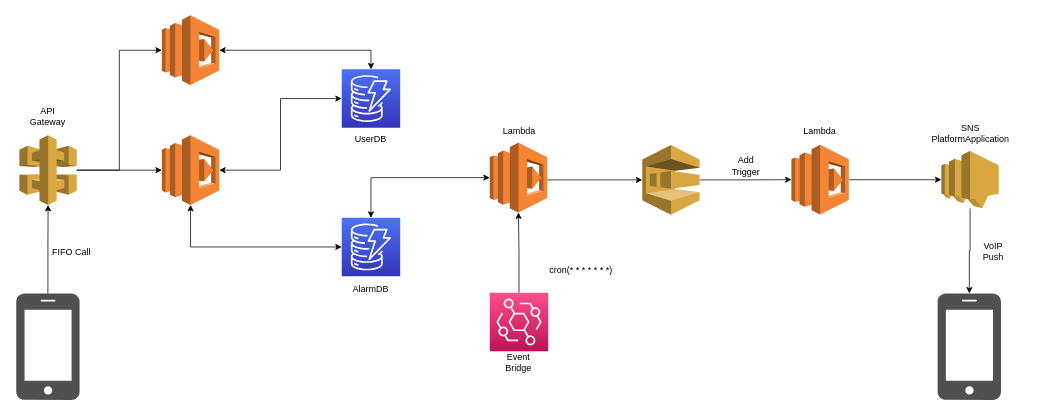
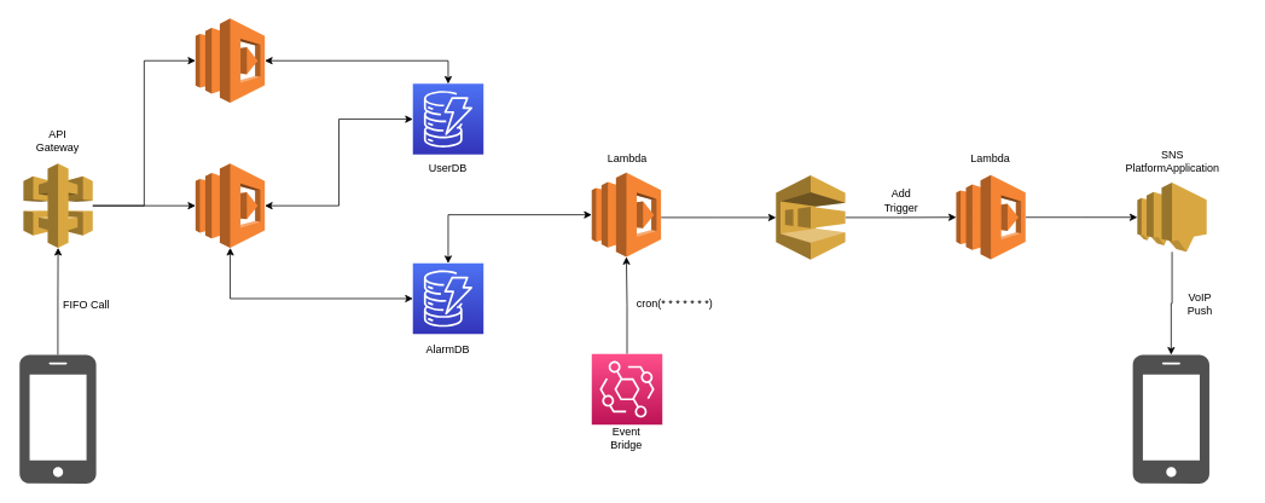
- <mxCell id="31" value="cron(* * * * * * *)" style="text;html=1;strokeColor=none;fillColor=none;align=center;verticalAlign=middle;whiteSpace=wrap;rounded=0;" parent="1" vertex="1"><mxGeometry x="725" y="345" width="99" height="30" as="geometry" /></mxCell>
+ <mxCell id="31" value="cron(* * * * * * *)" style="text;html=1;strokeColor=none;fillColor=none;align=center;verticalAlign=middle;whiteSpace=wrap;rounded=0;" parent="1" vertex="1"><mxGeometry x="695" y="320" width="99" height="30" as="geometry" /></mxCell>
